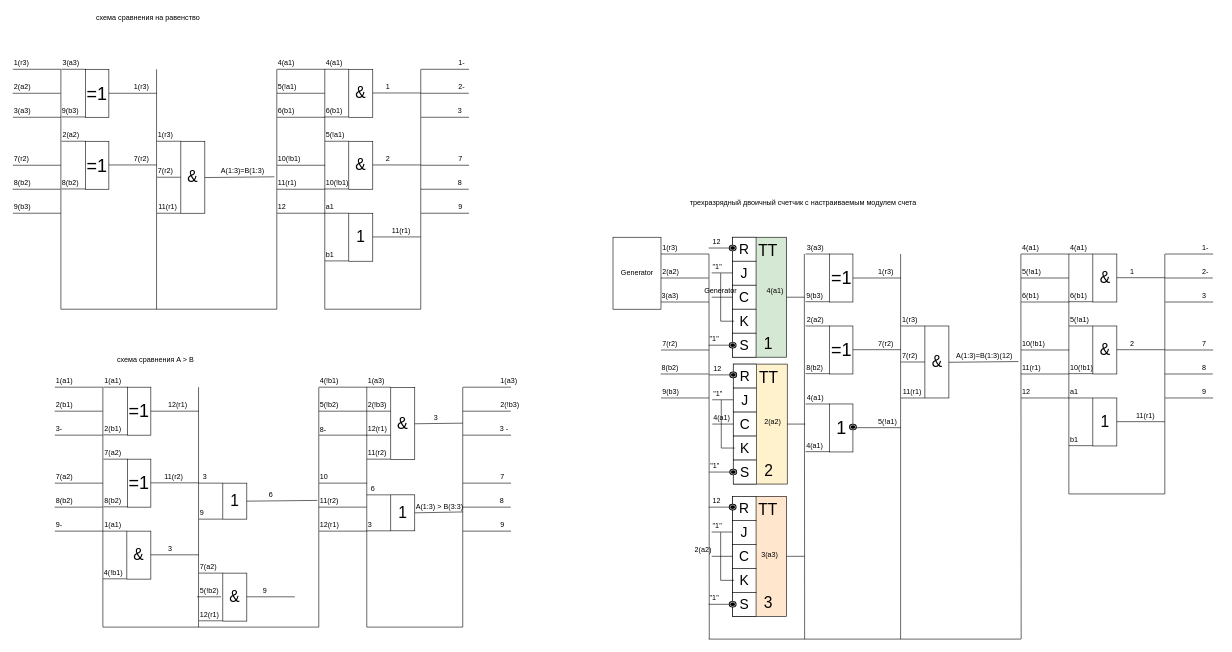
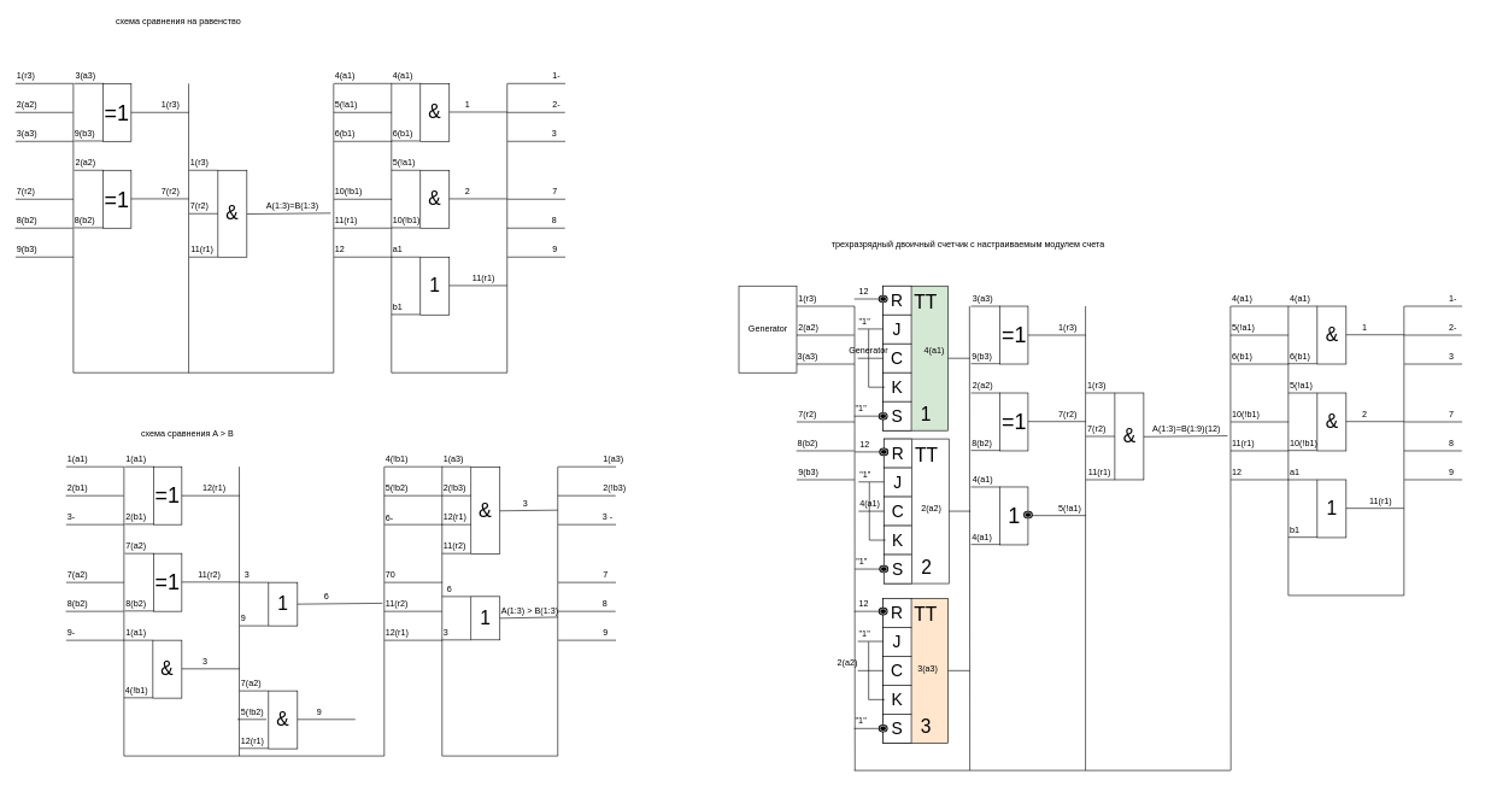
- <mxCell id="255" value="A(1:3)=B(1:3)(12)" style="text;html=1;resizable=0;points=[];autosize=1;align=left;verticalAlign=top;spacingTop=-4;" vertex="1" parent="1"><mxGeometry x="1591.5" y="583" width="110" height="20" as="geometry" /></mxCell>
+ <mxCell id="255" value="A(1:3)=B(1:9)(12)" style="text;html=1;resizable=0;points=[];autosize=1;align=left;verticalAlign=top;spacingTop=-4;" vertex="1" parent="1"><mxGeometry x="1591.5" y="583" width="110" height="20" as="geometry" /></mxCell>
- <mxCell id="298" value="&lt;font style=&quot;font-size: 26px&quot;&gt;&amp;nbsp; &amp;nbsp; TT&lt;br&gt;&lt;br&gt;&lt;br&gt;&lt;br&gt;&lt;br&gt;&amp;nbsp; &amp;nbsp; 2&lt;br&gt;&lt;/font&gt;" style="rounded=0;whiteSpace=wrap;html=1;fillColor=#fff2cc;" vertex="1" parent="1"><mxGeometry x="1222" y="606.5" width="90" height="200" as="geometry" /></mxCell>
+ <mxCell id="298" value="&lt;font style=&quot;font-size: 26px&quot;&gt;&amp;nbsp; &amp;nbsp; TT&lt;br&gt;&lt;br&gt;&lt;br&gt;&lt;br&gt;&lt;br&gt;&amp;nbsp; &amp;nbsp; 2&lt;br&gt;&lt;/font&gt;" style="rounded=0;whiteSpace=wrap;html=1;" vertex="1" parent="1"><mxGeometry x="1222" y="606.5" width="90" height="200" as="geometry" /></mxCell>
- <mxCell id="119" value="8-" style="text;html=1;resizable=0;points=[];autosize=1;align=left;verticalAlign=top;spacingTop=-4;" vertex="1" parent="1"><mxGeometry x="531" y="705.5" width="30" height="20" as="geometry" /></mxCell>
+ <mxCell id="119" value="6-" style="text;html=1;resizable=0;points=[];autosize=1;align=left;verticalAlign=top;spacingTop=-4;" vertex="1" parent="1"><mxGeometry x="531" y="705.5" width="30" height="20" as="geometry" /></mxCell>
- <mxCell id="120" value="10&amp;nbsp;" style="text;html=1;resizable=0;points=[];autosize=1;align=left;verticalAlign=top;spacingTop=-4;" vertex="1" parent="1"><mxGeometry x="531" y="785" width="30" height="20" as="geometry" /></mxCell>
+ <mxCell id="120" value="70&amp;nbsp;" style="text;html=1;resizable=0;points=[];autosize=1;align=left;verticalAlign=top;spacingTop=-4;" vertex="1" parent="1"><mxGeometry x="531" y="785" width="30" height="20" as="geometry" /></mxCell>
- <mxCell id="188" value="A(1:3) &amp;gt; B(3:3)" style="text;html=1;resizable=0;points=[];autosize=1;align=left;verticalAlign=top;spacingTop=-4;" vertex="1" parent="1"><mxGeometry x="691" y="834.5" width="90" height="20" as="geometry" /></mxCell>
+ <mxCell id="188" value="A(1:3) &amp;gt; B(1:3)" style="text;html=1;resizable=0;points=[];autosize=1;align=left;verticalAlign=top;spacingTop=-4;" vertex="1" parent="1"><mxGeometry x="691" y="834.5" width="90" height="20" as="geometry" /></mxCell>
